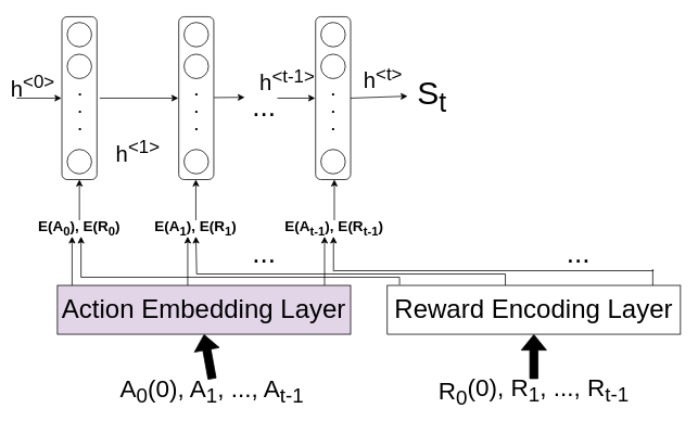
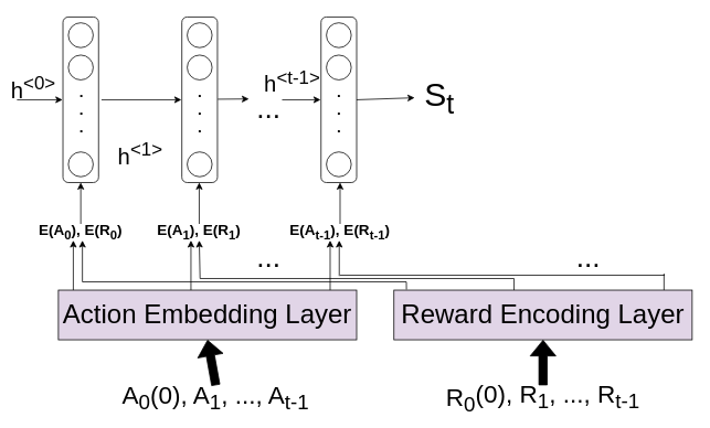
- <mxCell id="53" value="&lt;font style=&quot;font-size: 27px&quot;&gt;&lt;span&gt;h&lt;/span&gt;&lt;sup&gt;&amp;lt;t&amp;gt;&lt;/sup&gt;&lt;/font&gt;" style="text;html=1;strokeColor=none;fillColor=none;align=center;verticalAlign=middle;whiteSpace=wrap;rounded=0;" vertex="1" parent="1"><mxGeometry x="450" y="86" width="40" height="20" as="geometry" /></mxCell>
- <mxCell id="5" value="&lt;font style=&quot;font-size: 32px&quot;&gt;Reward Encoding Layer&lt;/font&gt;" style="rounded=0;whiteSpace=wrap;html=1;" vertex="1" parent="1"><mxGeometry x="475" y="350" width="360" height="60" as="geometry" /></mxCell>
+ <mxCell id="5" value="&lt;font style=&quot;font-size: 32px&quot;&gt;Reward Encoding Layer&lt;/font&gt;" style="rounded=0;whiteSpace=wrap;html=1;fillColor=#e1d5e7;" vertex="1" parent="1"><mxGeometry x="475" y="350" width="360" height="60" as="geometry" /></mxCell>
